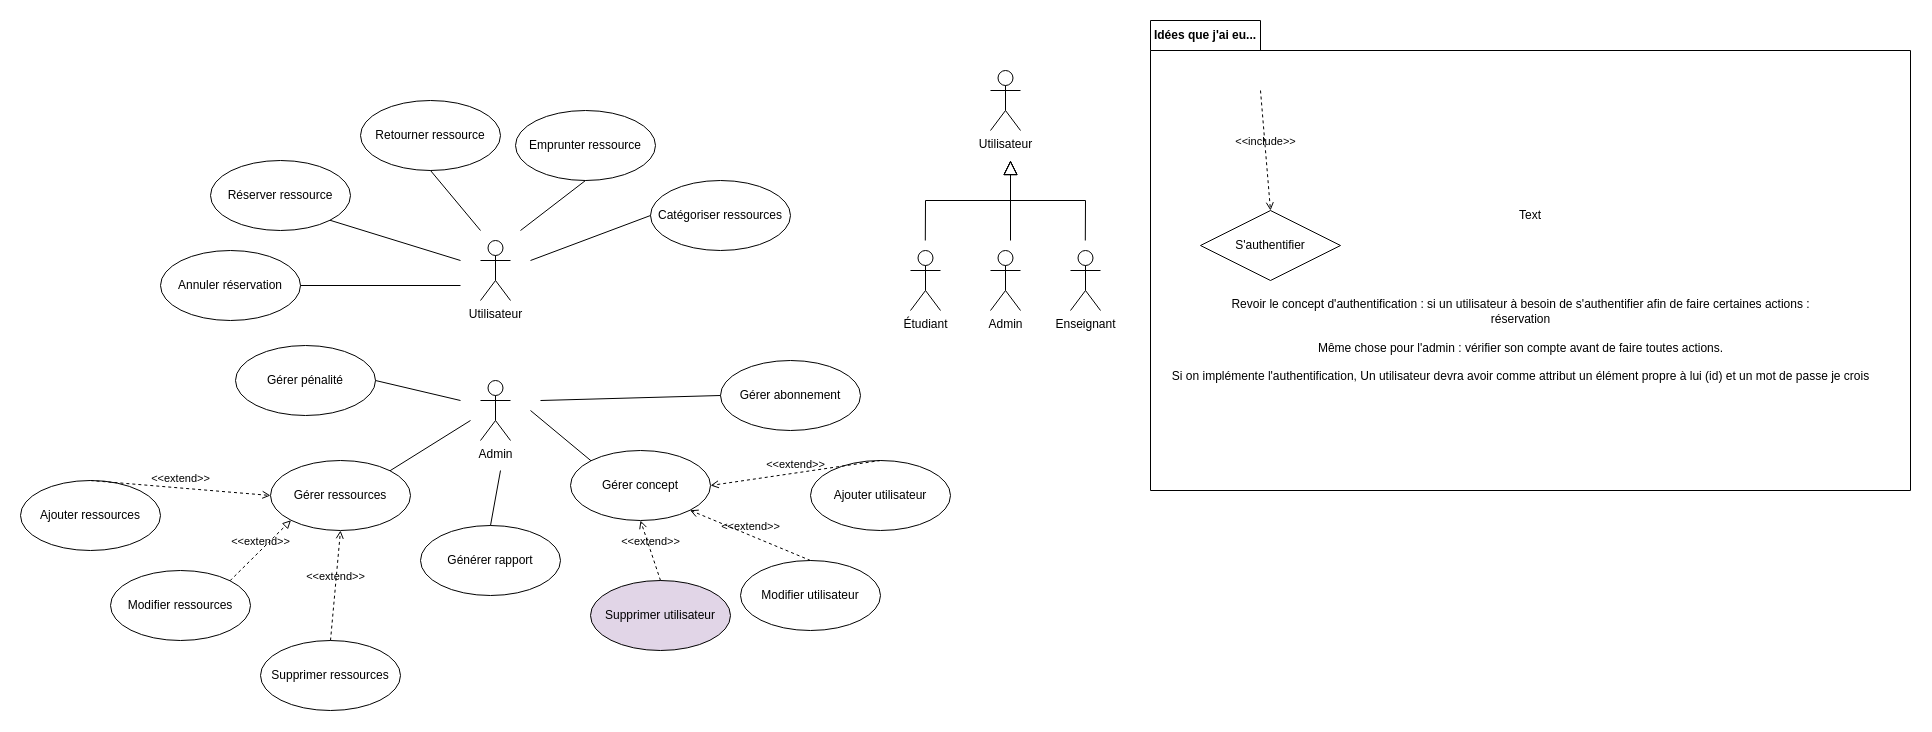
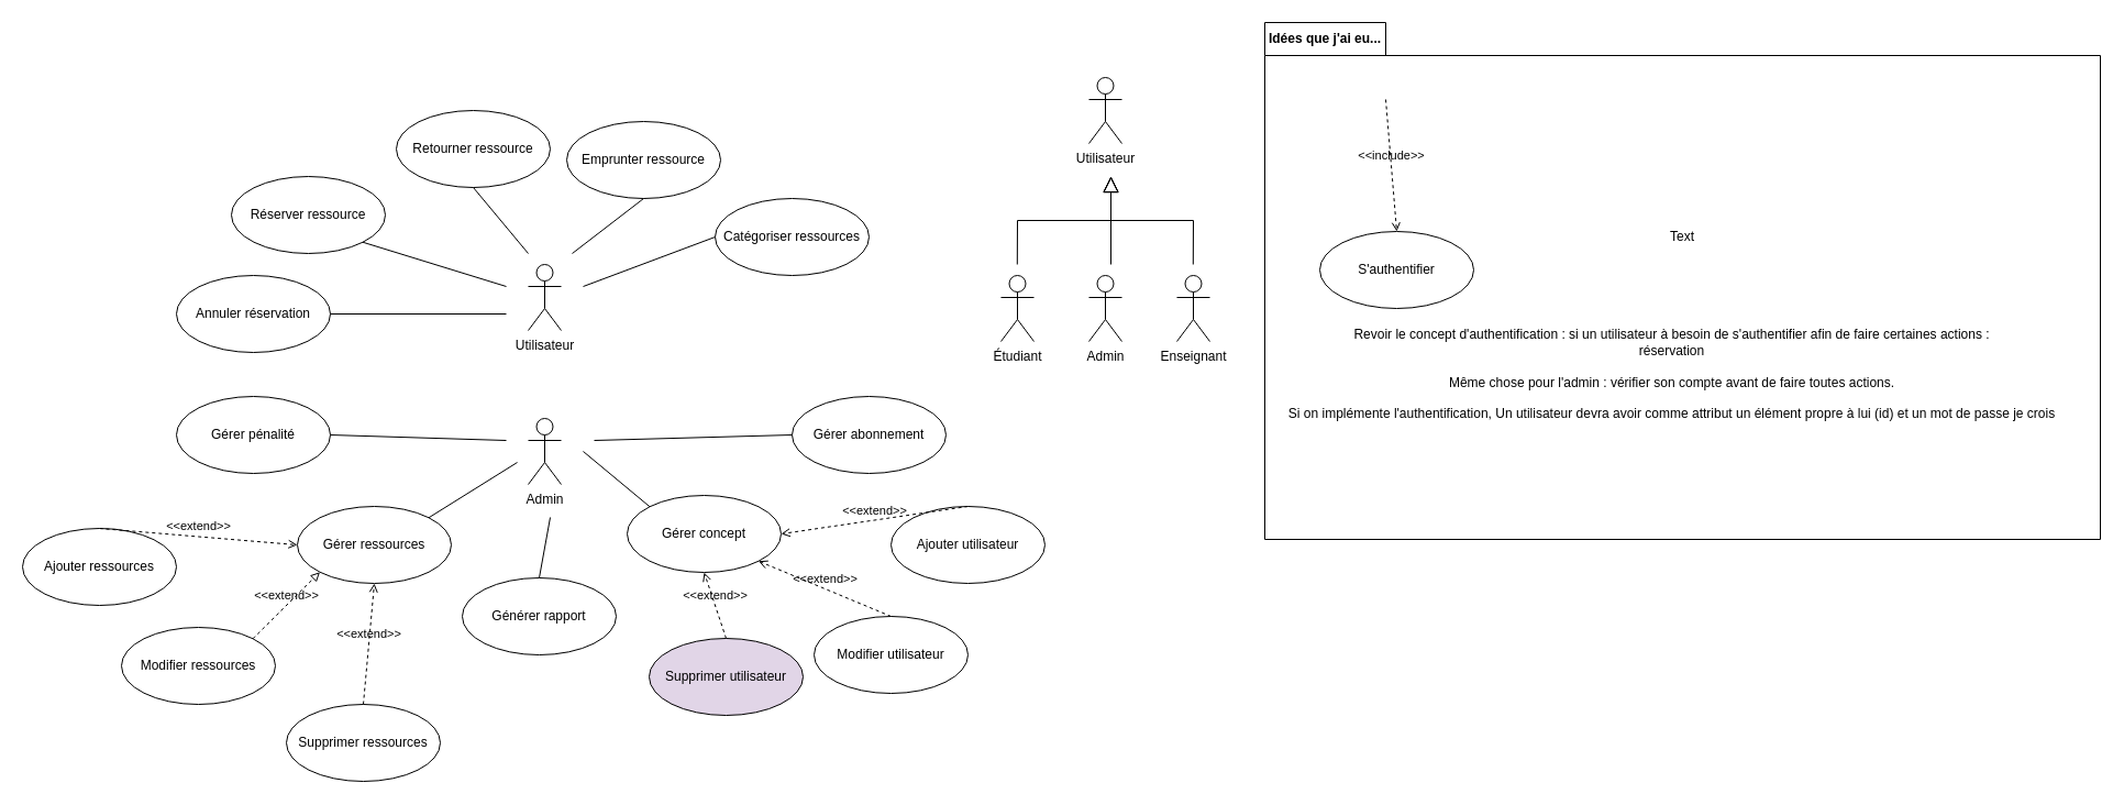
- <mxCell id="43" value="S'authentifier" style="rhombus;whiteSpace=wrap;html=1;" vertex="1" parent="1"><mxGeometry x="1200" y="210" width="140" height="70" as="geometry" /></mxCell>
+ <mxCell id="43" value="S'authentifier" style="ellipse;whiteSpace=wrap;html=1;" vertex="1" parent="1"><mxGeometry x="1200" y="210" width="140" height="70" as="geometry" /></mxCell>
- <mxCell id="19" value="Gérer pénalité" style="ellipse;whiteSpace=wrap;html=1;" vertex="1" parent="1"><mxGeometry x="235" y="345" width="140" height="70" as="geometry" /></mxCell>
+ <mxCell id="19" value="Gérer pénalité" style="ellipse;whiteSpace=wrap;html=1;" vertex="1" parent="1"><mxGeometry x="160" y="360" width="140" height="70" as="geometry" /></mxCell>
